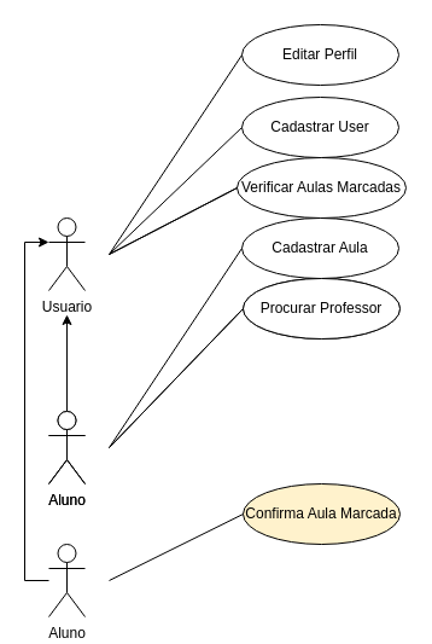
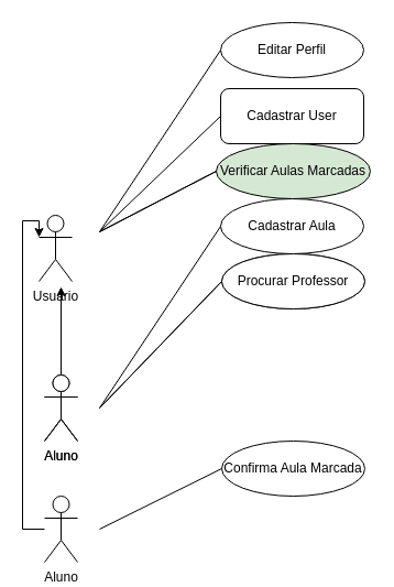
- <mxCell id="3" value="Cadastrar User" style="ellipse;whiteSpace=wrap;html=1;" parent="1" vertex="1"><mxGeometry x="200" y="80" width="130" height="50" as="geometry" /></mxCell>
+ <mxCell id="3" value="Cadastrar User" style="whiteSpace=wrap;html=1;rounded=1;" parent="1" vertex="1"><mxGeometry x="200" y="80" width="130" height="50" as="geometry" /></mxCell>
- <mxCell id="4" value="Verificar Aulas Marcadas " style="ellipse;whiteSpace=wrap;html=1;" parent="1" vertex="1"><mxGeometry x="196" y="130" width="140" height="50" as="geometry" /></mxCell>
+ <mxCell id="4" value="Verificar Aulas Marcadas " style="ellipse;whiteSpace=wrap;html=1;fillColor=#d5e8d4;" parent="1" vertex="1"><mxGeometry x="196" y="130" width="140" height="50" as="geometry" /></mxCell>
- <mxCell id="2" value="Usuario" style="shape=umlActor;verticalLabelPosition=bottom;verticalAlign=top;html=1;outlineConnect=0;" parent="1" vertex="1"><mxGeometry x="40" y="180" width="30" height="60" as="geometry" /></mxCell>
+ <mxCell id="2" value="Usuario" style="shape=umlActor;verticalLabelPosition=bottom;verticalAlign=top;html=1;outlineConnect=0;" parent="1" vertex="1"><mxGeometry x="35" y="195" width="30" height="60" as="geometry" /></mxCell>
- <mxCell id="14" value="Confirma Aula Marcada" style="ellipse;whiteSpace=wrap;html=1;fillColor=#fff2cc;" parent="1" vertex="1"><mxGeometry x="201" y="400" width="130" height="50" as="geometry" /></mxCell>
+ <mxCell id="14" value="Confirma Aula Marcada" style="ellipse;whiteSpace=wrap;html=1;" parent="1" vertex="1"><mxGeometry x="201" y="400" width="130" height="50" as="geometry" /></mxCell>
